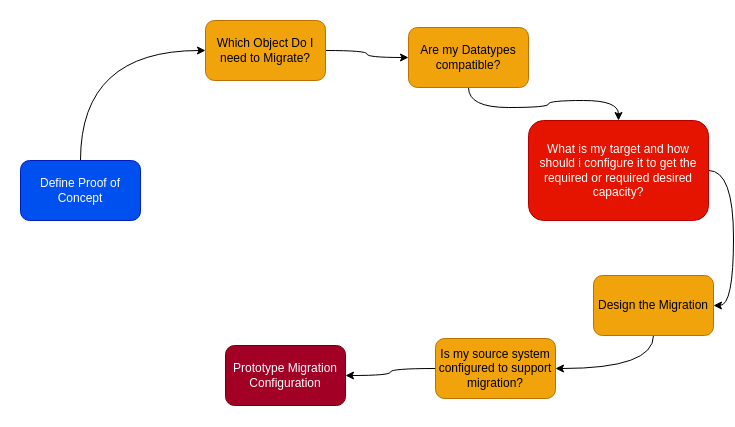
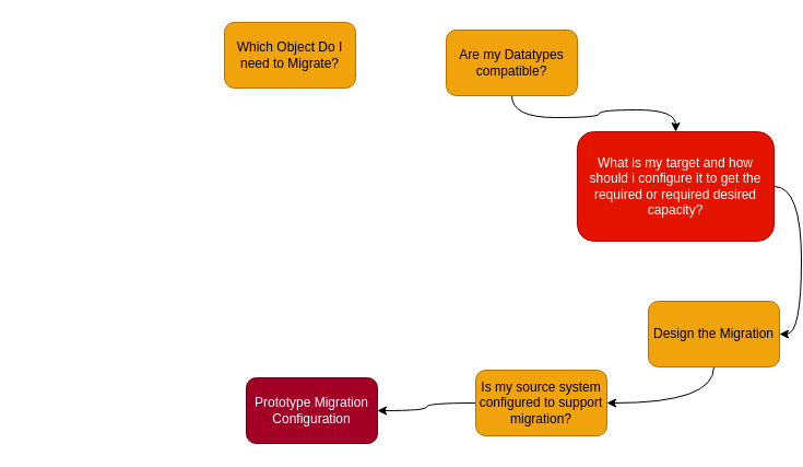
- <mxCell id="4" style="edgeStyle=orthogonalEdgeStyle;curved=1;rounded=0;orthogonalLoop=1;jettySize=auto;html=1;entryX=0;entryY=0.5;entryDx=0;entryDy=0;" edge="1" parent="1" source="5" target="7"><mxGeometry relative="1" as="geometry" /></mxCell>
- <mxCell id="2" style="edgeStyle=orthogonalEdgeStyle;curved=1;rounded=0;orthogonalLoop=1;jettySize=auto;html=1;entryX=0;entryY=0.5;entryDx=0;entryDy=0;exitX=0.5;exitY=0;exitDx=0;exitDy=0;" edge="1" parent="1" source="3" target="5"><mxGeometry relative="1" as="geometry" /></mxCell>
- <mxCell id="3" value="Define Proof of Concept" style="rounded=1;whiteSpace=wrap;html=1;fillColor=#0050ef;strokeColor=#001DBC;fontColor=#ffffff;" vertex="1" parent="1"><mxGeometry x="20" y="160" width="120" height="60" as="geometry" /></mxCell>
